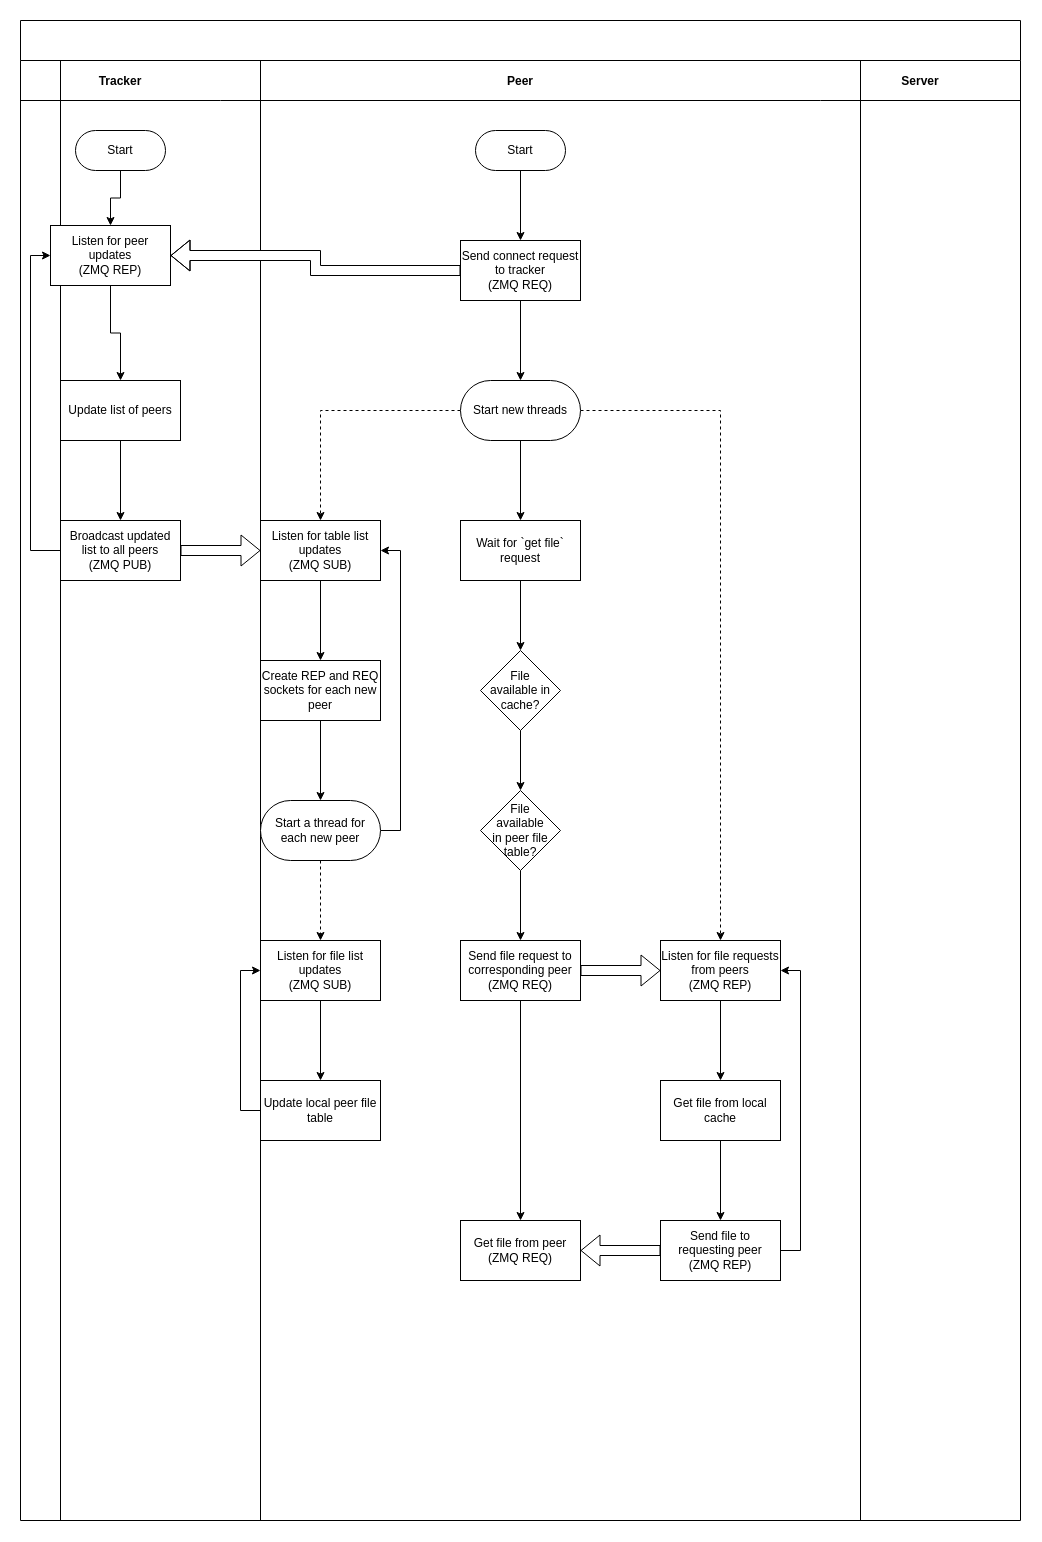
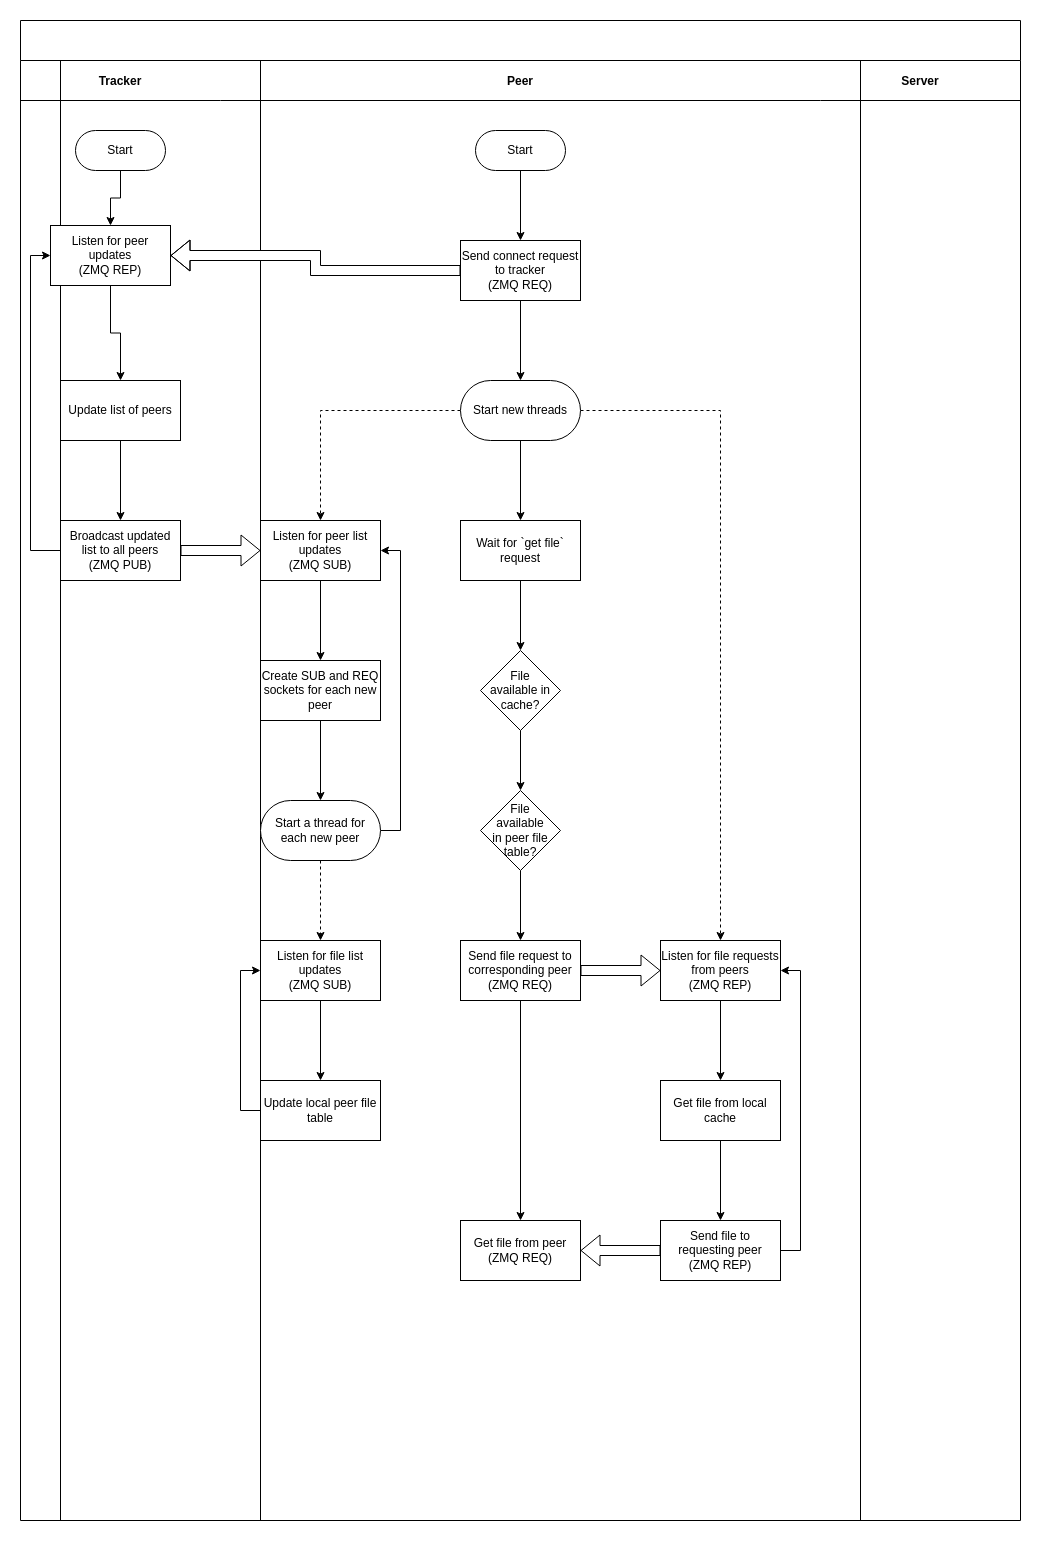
- <mxCell id="11" value="&lt;div&gt;Listen for table list updates&lt;/div&gt;&lt;div&gt;(ZMQ SUB)&lt;/div&gt;" style="whiteSpace=wrap;html=1;rounded=0;glass=0;arcSize=50;" parent="9" vertex="1"><mxGeometry x="40" y="460" width="120" height="60" as="geometry" /></mxCell>
+ <mxCell id="11" value="&lt;div&gt;Listen for peer list updates&lt;/div&gt;&lt;div&gt;(ZMQ SUB)&lt;/div&gt;" style="whiteSpace=wrap;html=1;rounded=0;glass=0;arcSize=50;" parent="9" vertex="1"><mxGeometry x="40" y="460" width="120" height="60" as="geometry" /></mxCell>
- <mxCell id="44" value="Create REP and REQ sockets for each new peer" style="whiteSpace=wrap;html=1;rounded=0;glass=0;arcSize=50;" parent="1" vertex="1"><mxGeometry x="260" y="660" width="120" height="60" as="geometry" /></mxCell>
+ <mxCell id="44" value="Create SUB and REQ sockets for each new peer" style="whiteSpace=wrap;html=1;rounded=0;glass=0;arcSize=50;" parent="1" vertex="1"><mxGeometry x="260" y="660" width="120" height="60" as="geometry" /></mxCell>
